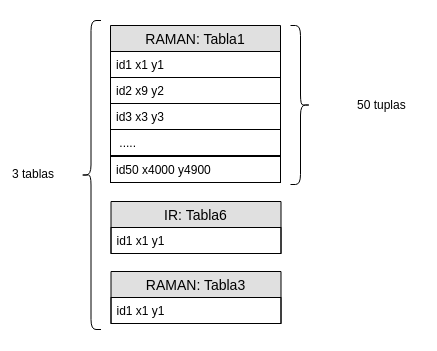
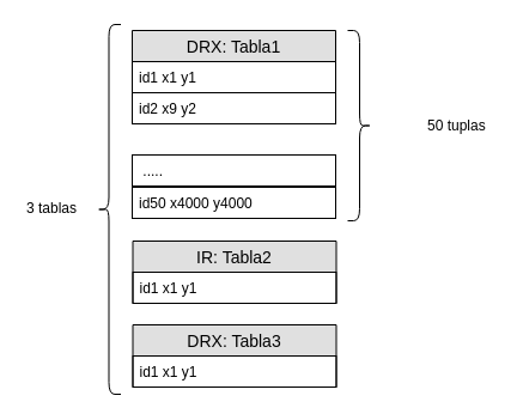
- <mxCell id="13" value="RAMAN: Tabla1" style="swimlane;fontStyle=0;childLayout=stackLayout;horizontal=1;startSize=26;fillColor=#e0e0e0;horizontalStack=0;resizeParent=1;resizeParentMax=0;resizeLast=0;collapsible=1;marginBottom=0;swimlaneFillColor=#ffffff;align=center;fontSize=14;" vertex="1" parent="12"><mxGeometry width="170" height="52" as="geometry" /></mxCell>
+ <mxCell id="13" value="DRX: Tabla1" style="swimlane;fontStyle=0;childLayout=stackLayout;horizontal=1;startSize=26;fillColor=#e0e0e0;horizontalStack=0;resizeParent=1;resizeParentMax=0;resizeLast=0;collapsible=1;marginBottom=0;swimlaneFillColor=#ffffff;align=center;fontSize=14;" vertex="1" parent="12"><mxGeometry width="170" height="52" as="geometry" /></mxCell>
- <mxCell id="15" value="id3 x3 y3" style="text;strokeColor=#000000;fillColor=none;spacingLeft=4;spacingRight=4;overflow=hidden;rotatable=0;points=[[0,0.5],[1,0.5]];portConstraint=eastwest;fontSize=12;" vertex="1" parent="12"><mxGeometry y="78" width="170" height="26" as="geometry" /></mxCell>
- <mxCell id="18" value="id50 x4000 y4900" style="text;strokeColor=#000000;fillColor=none;spacingLeft=4;spacingRight=4;overflow=hidden;rotatable=0;points=[[0,0.5],[1,0.5]];portConstraint=eastwest;fontSize=12;" vertex="1" parent="12"><mxGeometry y="131" width="170" height="26" as="geometry" /></mxCell>
+ <mxCell id="18" value="id50 x4000 y4000" style="text;strokeColor=#000000;fillColor=none;spacingLeft=4;spacingRight=4;overflow=hidden;rotatable=0;points=[[0,0.5],[1,0.5]];portConstraint=eastwest;fontSize=12;" vertex="1" parent="12"><mxGeometry y="131" width="170" height="26" as="geometry" /></mxCell>
- <mxCell id="9" value="3 tablas&amp;nbsp;&lt;br&gt;" style="text;html=1;resizable=0;points=[];autosize=1;align=left;verticalAlign=top;spacingTop=-4;" vertex="1" parent="1"><mxGeometry x="10" y="164" width="60" height="20" as="geometry" /></mxCell>
+ <mxCell id="9" value="3 tablas&amp;nbsp;&lt;br&gt;" style="text;html=1;resizable=0;points=[];autosize=1;align=left;verticalAlign=top;spacingTop=-4;" vertex="1" parent="1"><mxGeometry x="20" y="164" width="60" height="20" as="geometry" /></mxCell>
- <mxCell id="3" value="IR: Tabla6" style="swimlane;fontStyle=0;childLayout=stackLayout;horizontal=1;startSize=26;fillColor=#e0e0e0;horizontalStack=0;resizeParent=1;resizeParentMax=0;resizeLast=0;collapsible=1;marginBottom=0;swimlaneFillColor=#ffffff;align=center;fontSize=14;" vertex="1" parent="2"><mxGeometry width="170" height="52" as="geometry" /></mxCell>
+ <mxCell id="3" value="IR: Tabla2" style="swimlane;fontStyle=0;childLayout=stackLayout;horizontal=1;startSize=26;fillColor=#e0e0e0;horizontalStack=0;resizeParent=1;resizeParentMax=0;resizeLast=0;collapsible=1;marginBottom=0;swimlaneFillColor=#ffffff;align=center;fontSize=14;" vertex="1" parent="2"><mxGeometry width="170" height="52" as="geometry" /></mxCell>
- <mxCell id="6" value="RAMAN: Tabla3" style="swimlane;fontStyle=0;childLayout=stackLayout;horizontal=1;startSize=26;fillColor=#e0e0e0;horizontalStack=0;resizeParent=1;resizeParentMax=0;resizeLast=0;collapsible=1;marginBottom=0;swimlaneFillColor=#ffffff;align=center;fontSize=14;" vertex="1" parent="5"><mxGeometry width="170" height="52" as="geometry" /></mxCell>
+ <mxCell id="6" value="DRX: Tabla3" style="swimlane;fontStyle=0;childLayout=stackLayout;horizontal=1;startSize=26;fillColor=#e0e0e0;horizontalStack=0;resizeParent=1;resizeParentMax=0;resizeLast=0;collapsible=1;marginBottom=0;swimlaneFillColor=#ffffff;align=center;fontSize=14;" vertex="1" parent="5"><mxGeometry width="170" height="52" as="geometry" /></mxCell>
